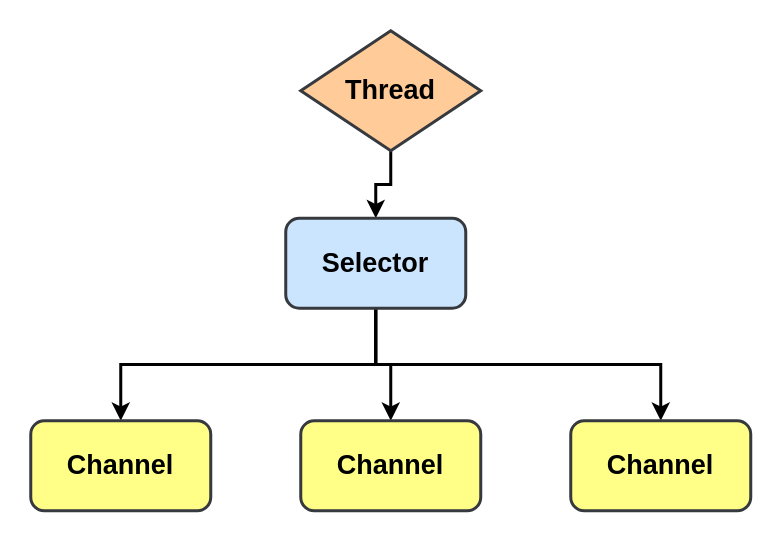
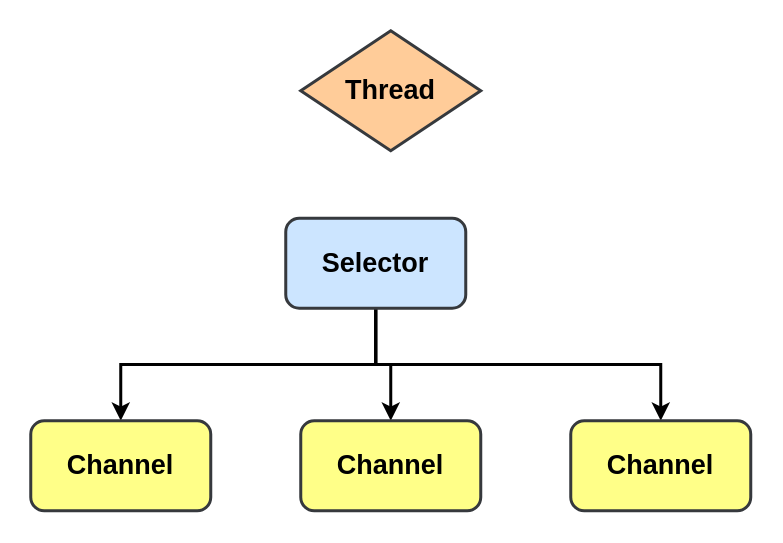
- <mxCell id="2" style="edgeStyle=orthogonalEdgeStyle;rounded=0;orthogonalLoop=1;jettySize=auto;html=1;exitX=0.5;exitY=1;exitDx=0;exitDy=0;entryX=0.5;entryY=0;entryDx=0;entryDy=0;fontSize=18;strokeWidth=2;" edge="1" parent="1" source="3" target="7"><mxGeometry relative="1" as="geometry" /></mxCell>
